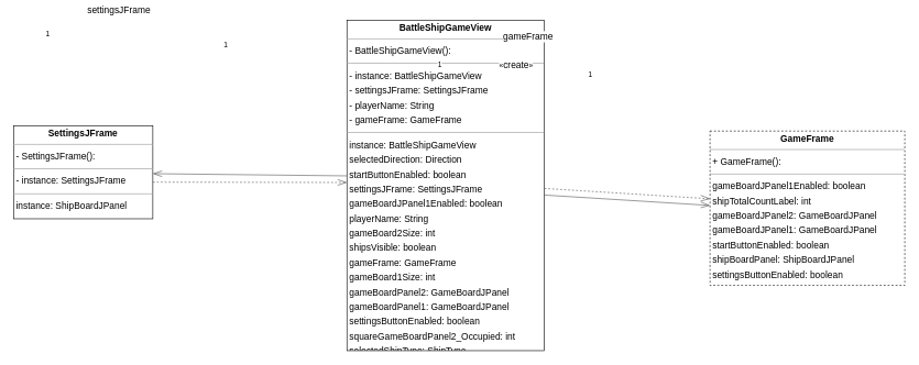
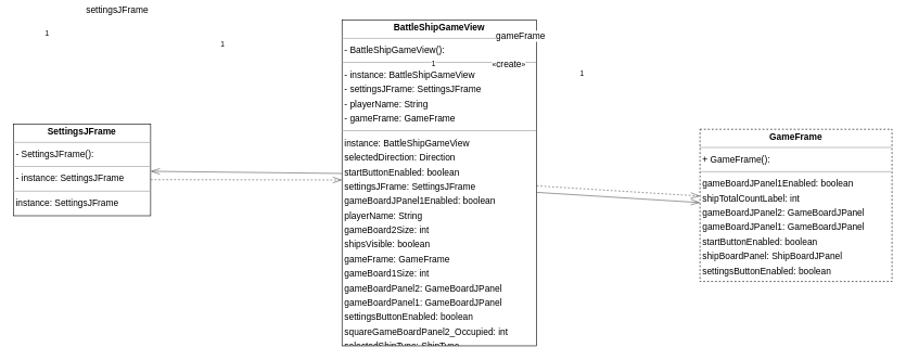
- <mxCell id="4" value="&lt;p style=&quot;margin:0px;margin-top:4px;text-align:center;&quot;&gt;&lt;b&gt;SettingsJFrame&lt;/b&gt;&lt;/p&gt;&lt;hr size=&quot;1&quot;/&gt;&lt;p style=&quot;margin:0 0 0 4px;line-height:1.6;&quot;&gt;- SettingsJFrame(): &lt;/p&gt;&lt;hr size=&quot;1&quot;/&gt;&lt;p style=&quot;margin:0 0 0 4px;line-height:1.6;&quot;&gt;- instance: SettingsJFrame&lt;/p&gt;&lt;hr size=&quot;1&quot;/&gt;&lt;p style=&quot;margin:0 0 0 4px;line-height:1.6;&quot;&gt; instance: ShipBoardJPanel&lt;/p&gt;" style="verticalAlign=top;align=left;overflow=fill;fontSize=14;fontFamily=Helvetica;html=1;rounded=0;shadow=0;comic=0;labelBackgroundColor=none;strokeWidth=1;" parent="1" vertex="1"><mxGeometry x="20" y="180" width="211" height="141" as="geometry" /></mxCell>
+ <mxCell id="4" value="&lt;p style=&quot;margin:0px;margin-top:4px;text-align:center;&quot;&gt;&lt;b&gt;SettingsJFrame&lt;/b&gt;&lt;/p&gt;&lt;hr size=&quot;1&quot;/&gt;&lt;p style=&quot;margin:0 0 0 4px;line-height:1.6;&quot;&gt;- SettingsJFrame(): &lt;/p&gt;&lt;hr size=&quot;1&quot;/&gt;&lt;p style=&quot;margin:0 0 0 4px;line-height:1.6;&quot;&gt;- instance: SettingsJFrame&lt;/p&gt;&lt;hr size=&quot;1&quot;/&gt;&lt;p style=&quot;margin:0 0 0 4px;line-height:1.6;&quot;&gt; instance: SettingsJFrame&lt;/p&gt;" style="verticalAlign=top;align=left;overflow=fill;fontSize=14;fontFamily=Helvetica;html=1;rounded=0;shadow=0;comic=0;labelBackgroundColor=none;strokeWidth=1;" parent="1" vertex="1"><mxGeometry x="20" y="180" width="211" height="141" as="geometry" /></mxCell>
